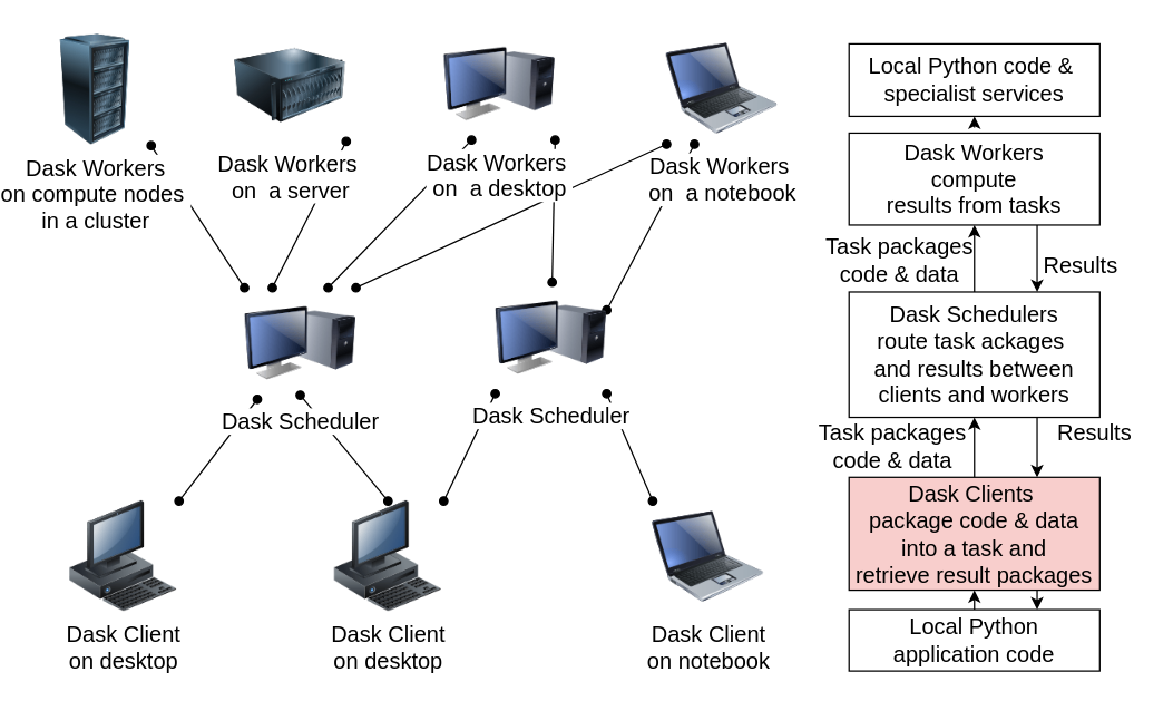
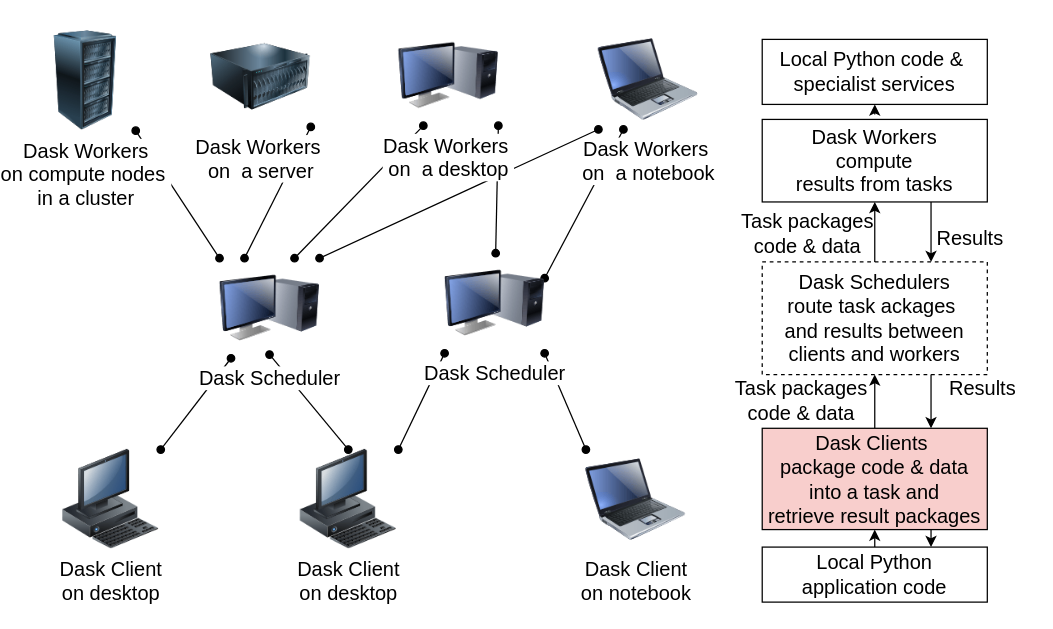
- <mxCell id="11" value="Dask Schedulers&lt;br&gt;route task ackages&amp;nbsp;&lt;br&gt;and results&amp;nbsp;between &lt;br&gt;clients and workers" style="rounded=0;whiteSpace=wrap;html=1;fontSize=16;" vertex="1" parent="1"><mxGeometry x="601" y="209" width="180" height="90" as="geometry" /></mxCell>
+ <mxCell id="11" value="Dask Schedulers&lt;br&gt;route task ackages&amp;nbsp;&lt;br&gt;and results&amp;nbsp;between &lt;br&gt;clients and workers" style="rounded=0;whiteSpace=wrap;html=1;fontSize=16;dashed=1;" vertex="1" parent="1"><mxGeometry x="601" y="209" width="180" height="90" as="geometry" /></mxCell>
